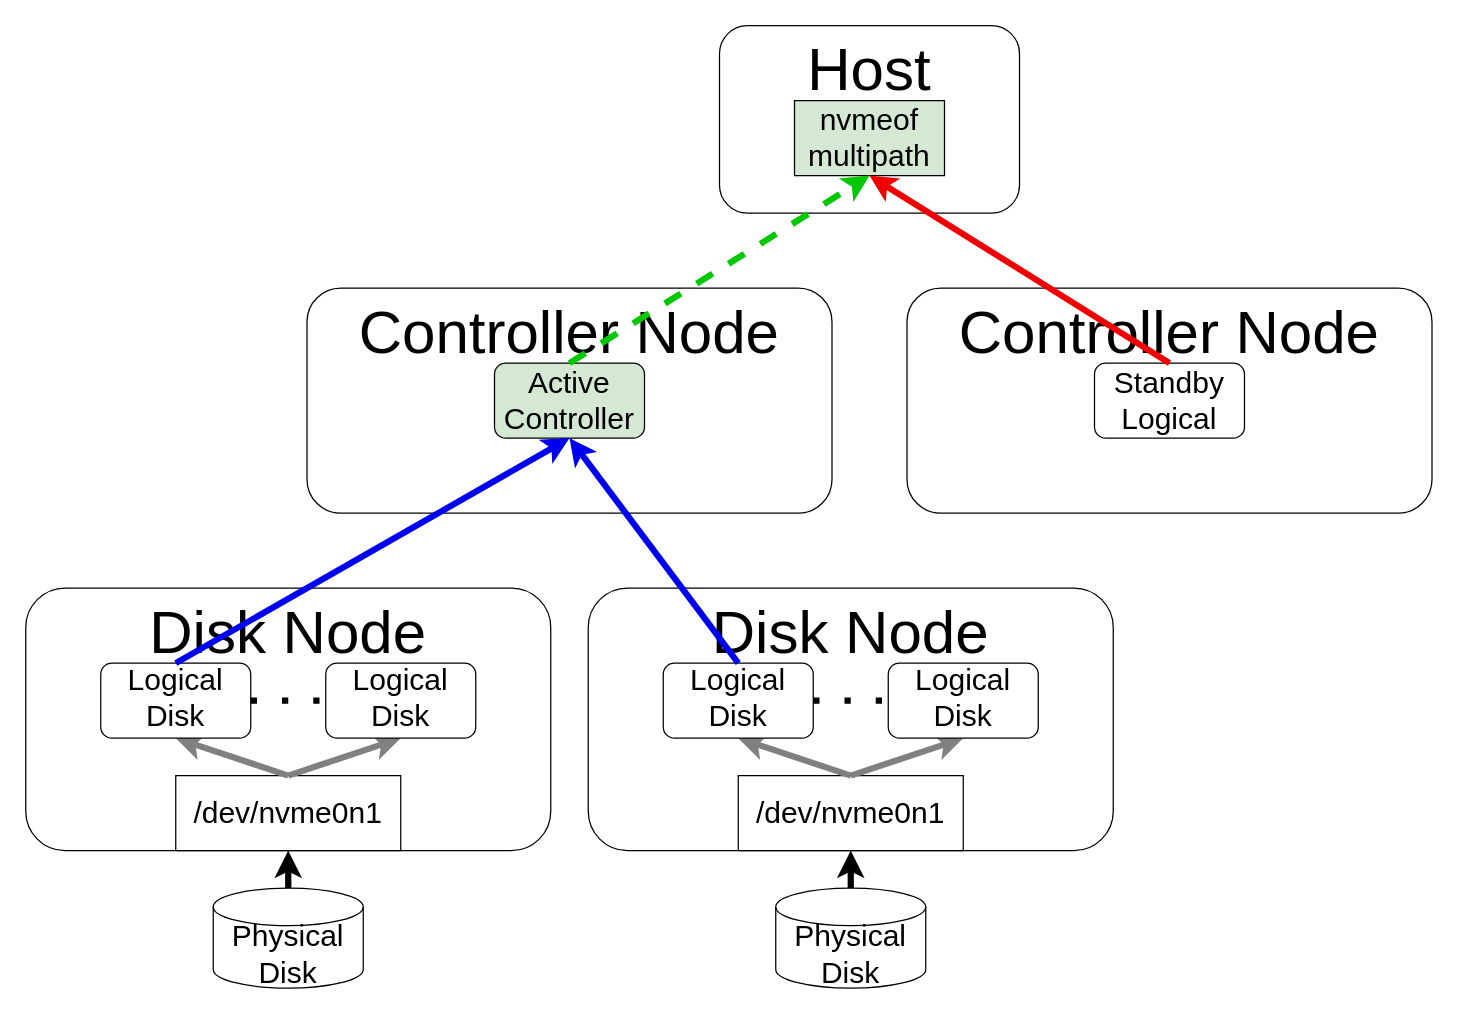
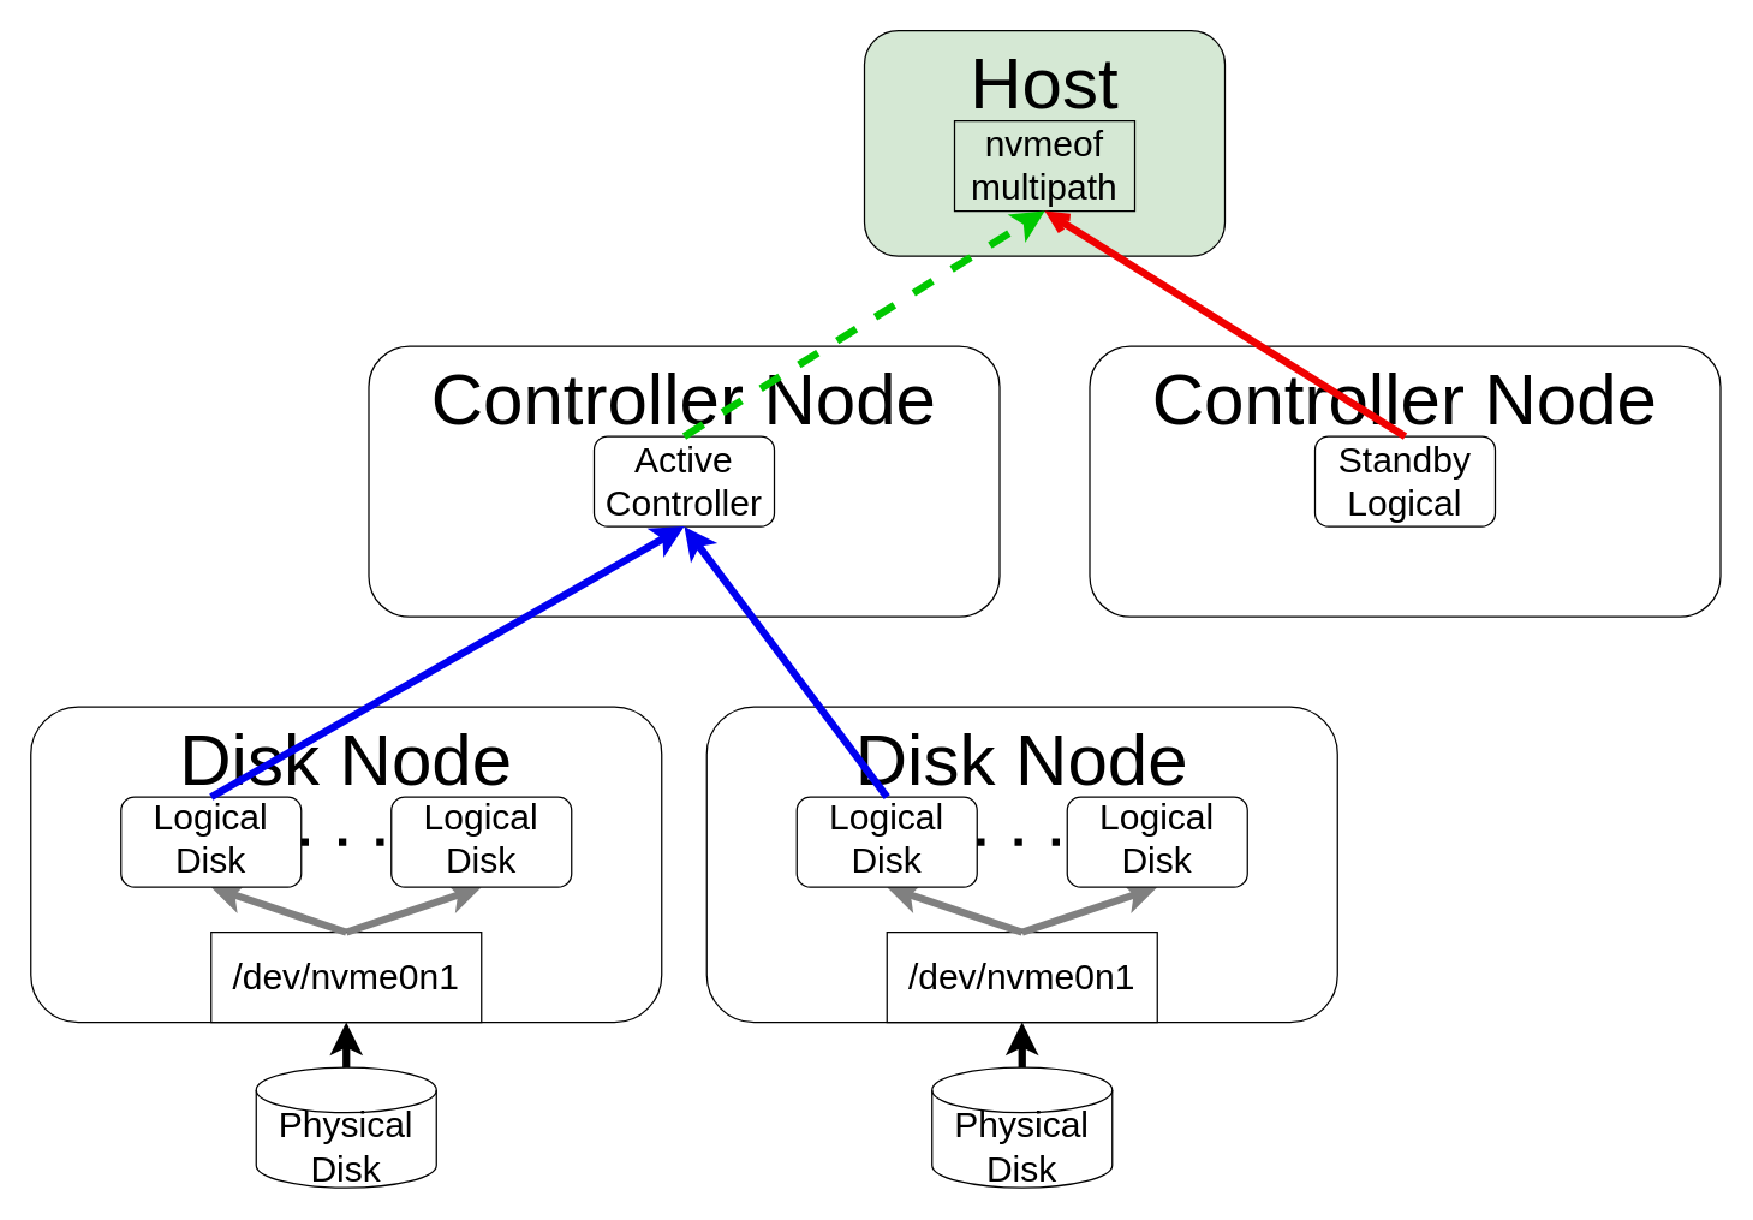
- <mxCell id="4" value="&lt;font style=&quot;font-size: 48px;&quot;&gt;Host&lt;/font&gt;" style="rounded=1;whiteSpace=wrap;html=1;verticalAlign=top;" parent="1" vertex="1"><mxGeometry x="575" y="20" width="240" height="150" as="geometry" /></mxCell>
+ <mxCell id="4" value="&lt;font style=&quot;font-size: 48px;&quot;&gt;Host&lt;/font&gt;" style="rounded=1;whiteSpace=wrap;html=1;verticalAlign=top;fillColor=#d5e8d4;" parent="1" vertex="1"><mxGeometry x="575" y="20" width="240" height="150" as="geometry" /></mxCell>
- <mxCell id="31" value="" style="endArrow=classic;html=1;rounded=0;strokeWidth=5;strokeColor=#f00000;exitX=0.5;exitY=0;exitDx=0;exitDy=0;entryX=0.5;entryY=1;entryDx=0;entryDy=0;" parent="1" source="30" target="5" edge="1"><mxGeometry width="50" height="50" relative="1" as="geometry"><mxPoint x="675" y="180" as="sourcePoint" /><mxPoint x="725" y="130" as="targetPoint" /></mxGeometry></mxCell>
+ <mxCell id="31" value="" style="endArrow=open;html=1;rounded=0;strokeWidth=5;strokeColor=#f00000;exitX=0.5;exitY=0;exitDx=0;exitDy=0;entryX=0.5;entryY=1;entryDx=0;entryDy=0;" parent="1" source="30" target="5" edge="1"><mxGeometry width="50" height="50" relative="1" as="geometry"><mxPoint x="675" y="180" as="sourcePoint" /><mxPoint x="725" y="130" as="targetPoint" /></mxGeometry></mxCell>
- <mxCell id="3" value="&lt;font style=&quot;font-size: 24px;&quot;&gt;Active&lt;br&gt;Controller&lt;/font&gt;" style="rounded=1;whiteSpace=wrap;html=1;verticalAlign=middle;fillColor=#d5e8d4;" parent="1" vertex="1"><mxGeometry x="395" y="290" width="120" height="60" as="geometry" /></mxCell>
+ <mxCell id="3" value="&lt;font style=&quot;font-size: 24px;&quot;&gt;Active&lt;br&gt;Controller&lt;/font&gt;" style="rounded=1;whiteSpace=wrap;html=1;verticalAlign=middle;" parent="1" vertex="1"><mxGeometry x="395" y="290" width="120" height="60" as="geometry" /></mxCell>
